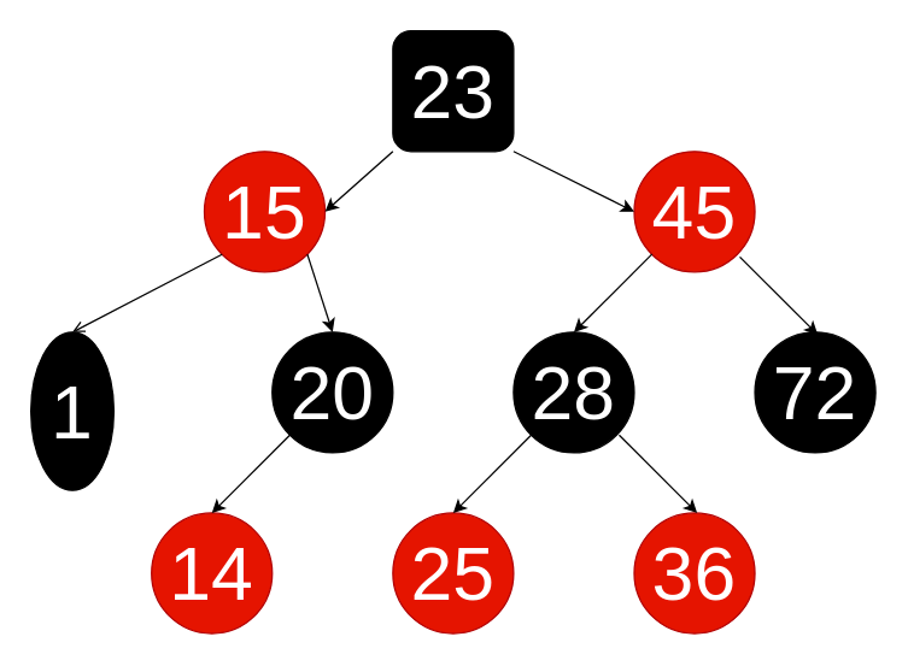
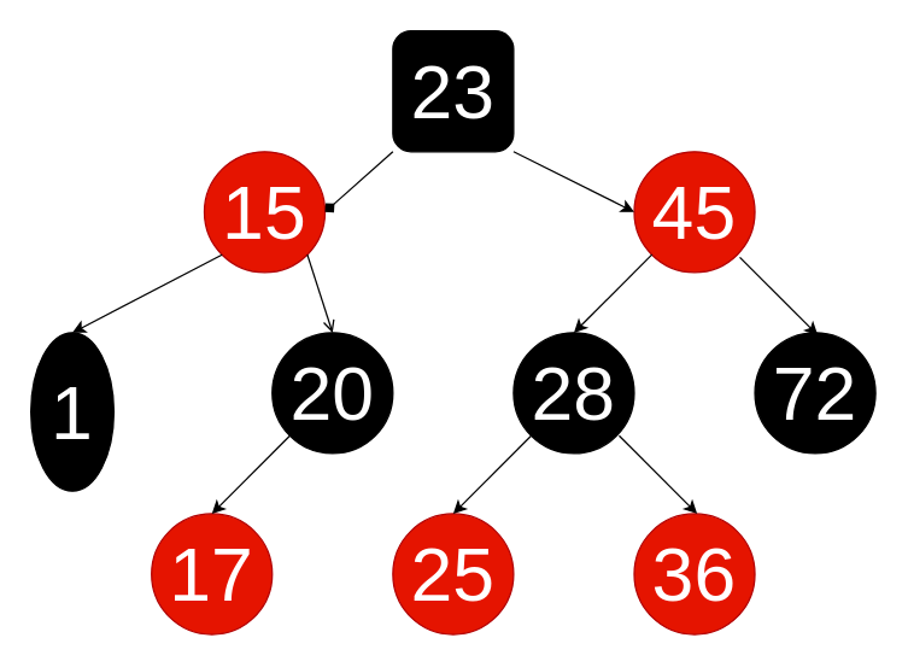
- <mxCell id="12" value="" style="endArrow=classic;html=1;exitX=0;exitY=1;exitDx=0;exitDy=0;entryX=1;entryY=0.5;entryDx=0;entryDy=0;" edge="1" parent="1" source="2" target="3"><mxGeometry width="50" height="50" relative="1" as="geometry"><mxPoint x="180" y="30" as="sourcePoint" /><mxPoint x="230" y="-20" as="targetPoint" /></mxGeometry></mxCell>
+ <mxCell id="12" value="" style="endArrow=diamond;html=1;exitX=0;exitY=1;exitDx=0;exitDy=0;entryX=1;entryY=0.5;entryDx=0;entryDy=0;" edge="1" parent="1" source="2" target="3"><mxGeometry width="50" height="50" relative="1" as="geometry"><mxPoint x="180" y="30" as="sourcePoint" /><mxPoint x="230" y="-20" as="targetPoint" /></mxGeometry></mxCell>
- <mxCell id="16" value="" style="endArrow=classic;html=1;exitX=1;exitY=1;exitDx=0;exitDy=0;entryX=0.5;entryY=0;entryDx=0;entryDy=0;" edge="1" parent="1" source="3" target="6"><mxGeometry width="50" height="50" relative="1" as="geometry"><mxPoint x="250" y="200" as="sourcePoint" /><mxPoint x="300" y="150" as="targetPoint" /></mxGeometry></mxCell>
+ <mxCell id="16" value="" style="endArrow=open;html=1;exitX=1;exitY=1;exitDx=0;exitDy=0;entryX=0.5;entryY=0;entryDx=0;entryDy=0;" edge="1" parent="1" source="3" target="6"><mxGeometry width="50" height="50" relative="1" as="geometry"><mxPoint x="250" y="200" as="sourcePoint" /><mxPoint x="300" y="150" as="targetPoint" /></mxGeometry></mxCell>
- <mxCell id="14" value="" style="endArrow=open;html=1;exitX=0;exitY=1;exitDx=0;exitDy=0;entryX=0.5;entryY=0;entryDx=0;entryDy=0;" edge="1" parent="1" source="3" target="5"><mxGeometry width="50" height="50" relative="1" as="geometry"><mxPoint x="30" y="170" as="sourcePoint" /><mxPoint x="80" y="120" as="targetPoint" /></mxGeometry></mxCell>
+ <mxCell id="14" value="" style="endArrow=classic;html=1;exitX=0;exitY=1;exitDx=0;exitDy=0;entryX=0.5;entryY=0;entryDx=0;entryDy=0;" edge="1" parent="1" source="3" target="5"><mxGeometry width="50" height="50" relative="1" as="geometry"><mxPoint x="30" y="170" as="sourcePoint" /><mxPoint x="80" y="120" as="targetPoint" /></mxGeometry></mxCell>
- <mxCell id="9" value="&lt;font style=&quot;font-size: 50px&quot; color=&quot;#ffffff&quot;&gt;14&lt;/font&gt;" style="ellipse;whiteSpace=wrap;html=1;aspect=fixed;fillColor=#e51400;strokeColor=#B20000;fontColor=#ffffff;" vertex="1" parent="1"><mxGeometry x="100" y="340" width="80" height="80" as="geometry" /></mxCell>
+ <mxCell id="9" value="&lt;font style=&quot;font-size: 50px&quot; color=&quot;#ffffff&quot;&gt;17&lt;/font&gt;" style="ellipse;whiteSpace=wrap;html=1;aspect=fixed;fillColor=#e51400;strokeColor=#B20000;fontColor=#ffffff;" vertex="1" parent="1"><mxGeometry x="100" y="340" width="80" height="80" as="geometry" /></mxCell>
